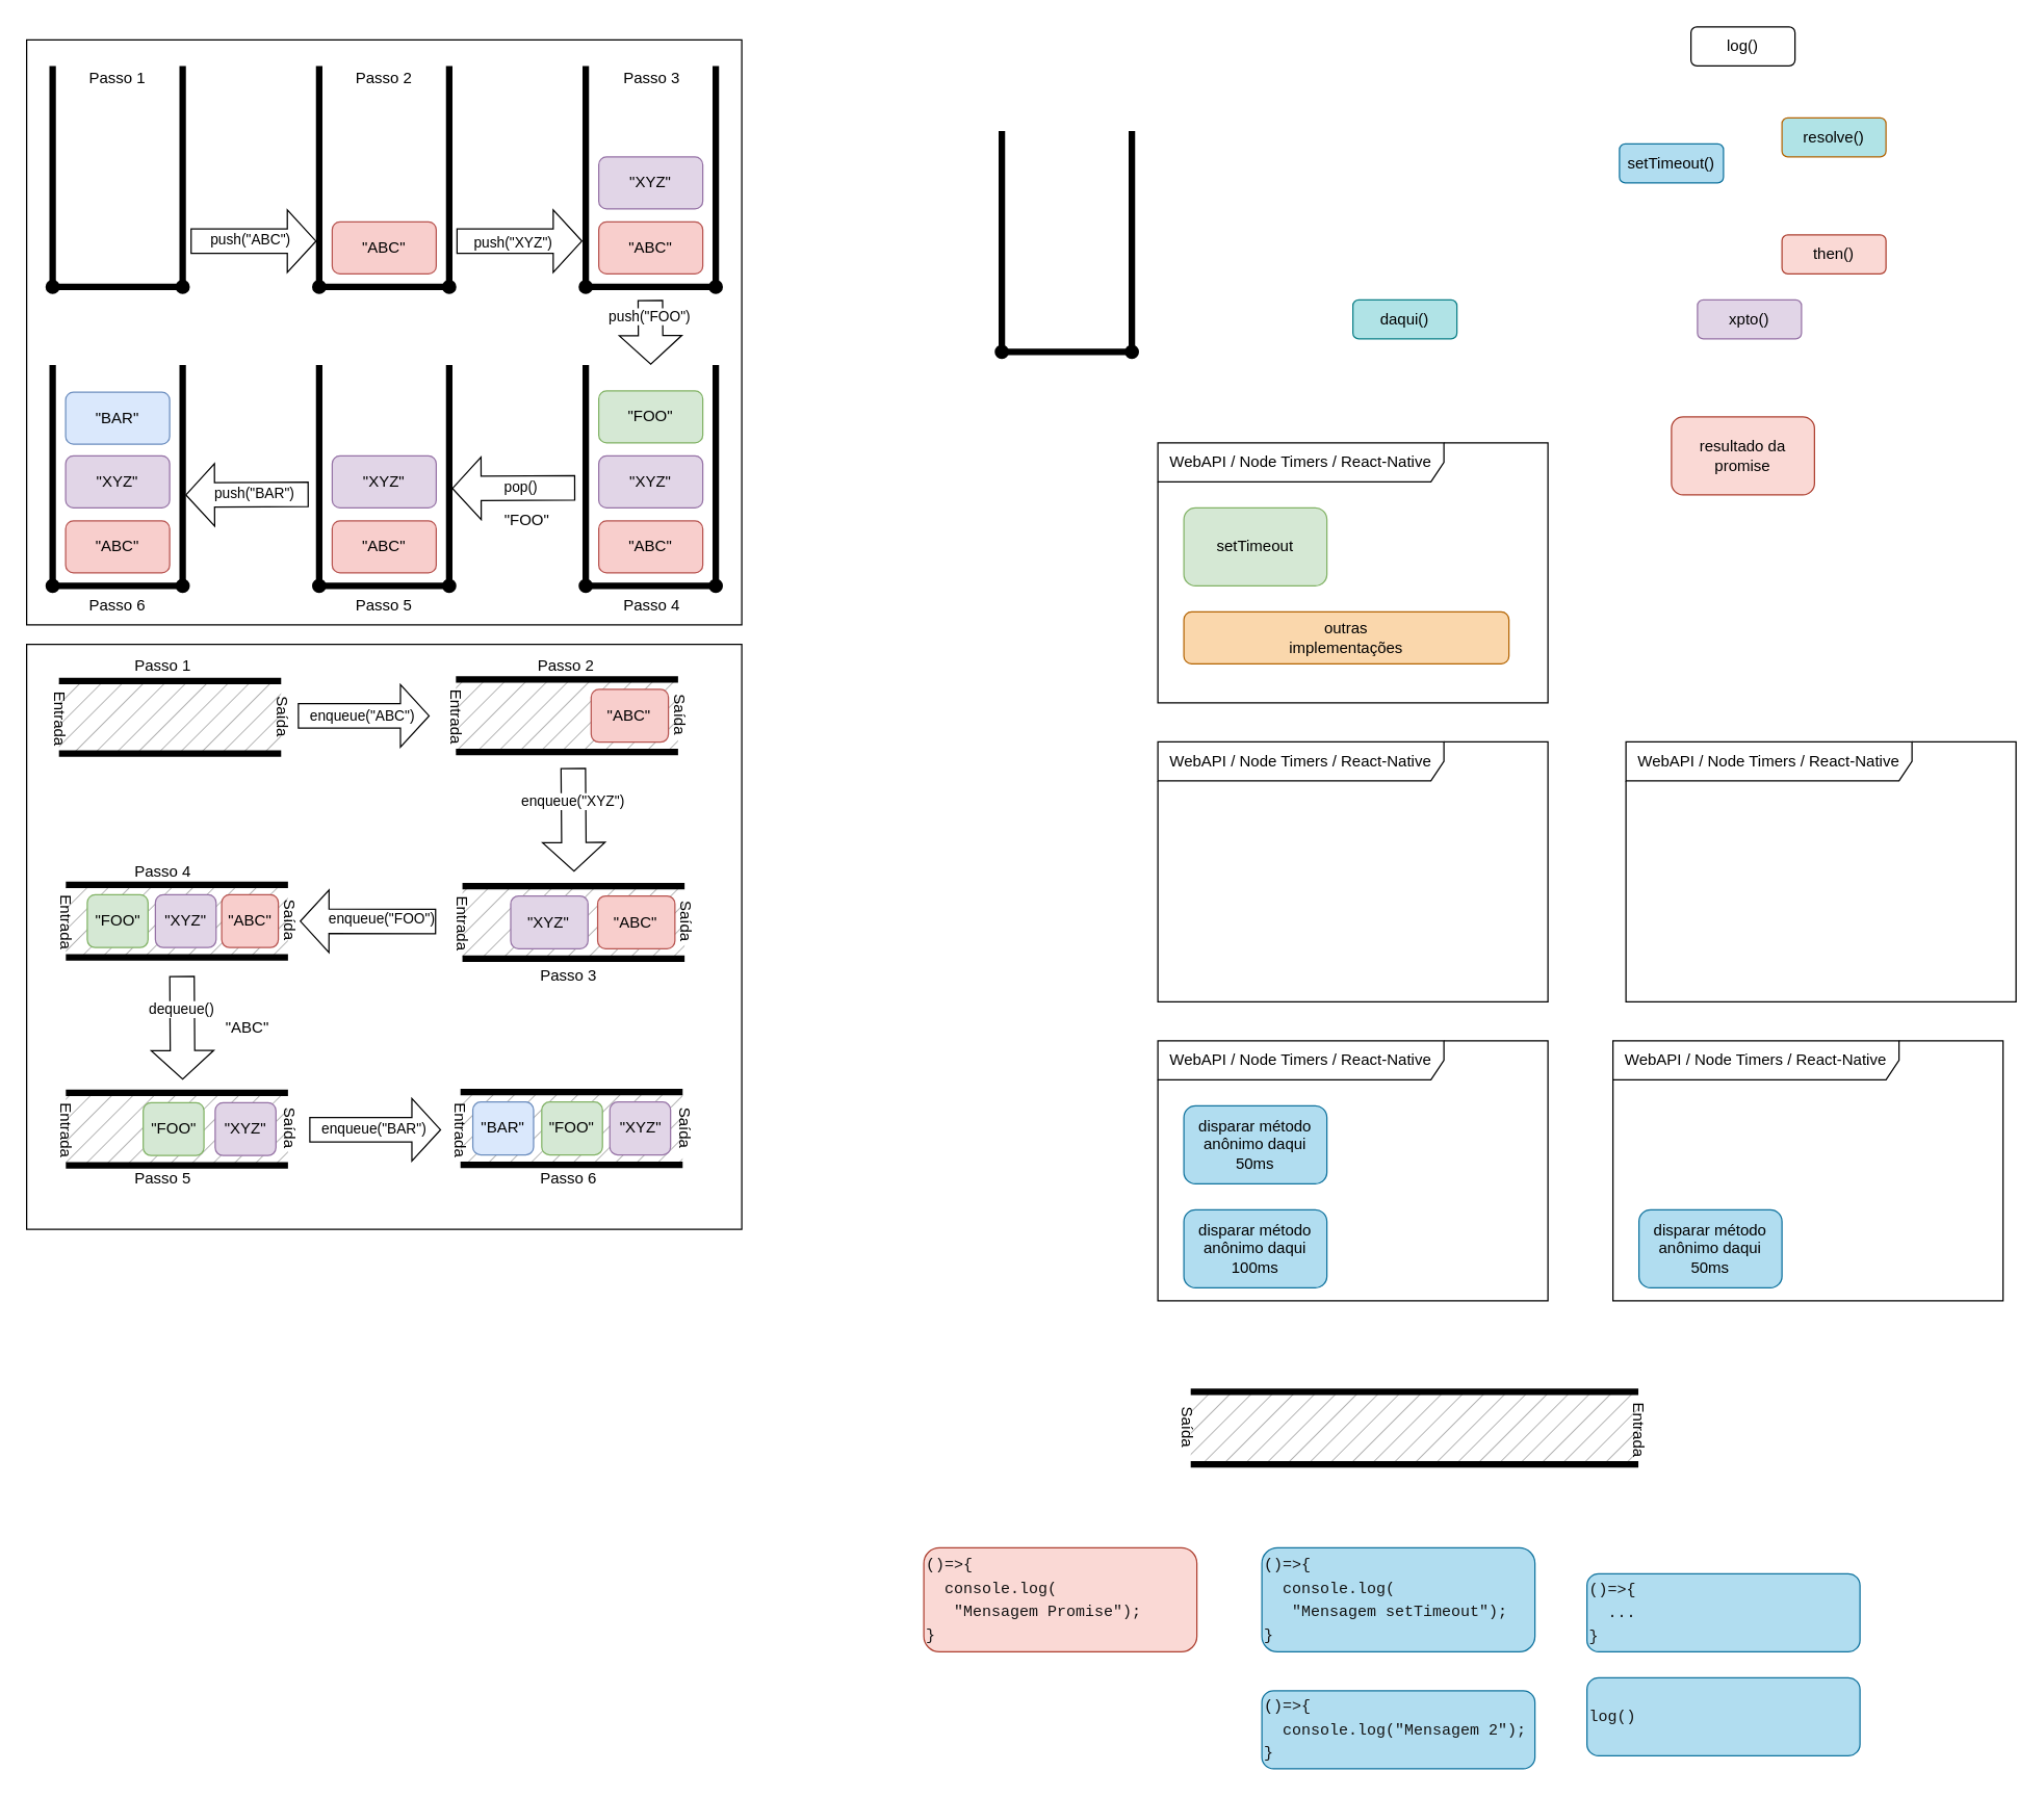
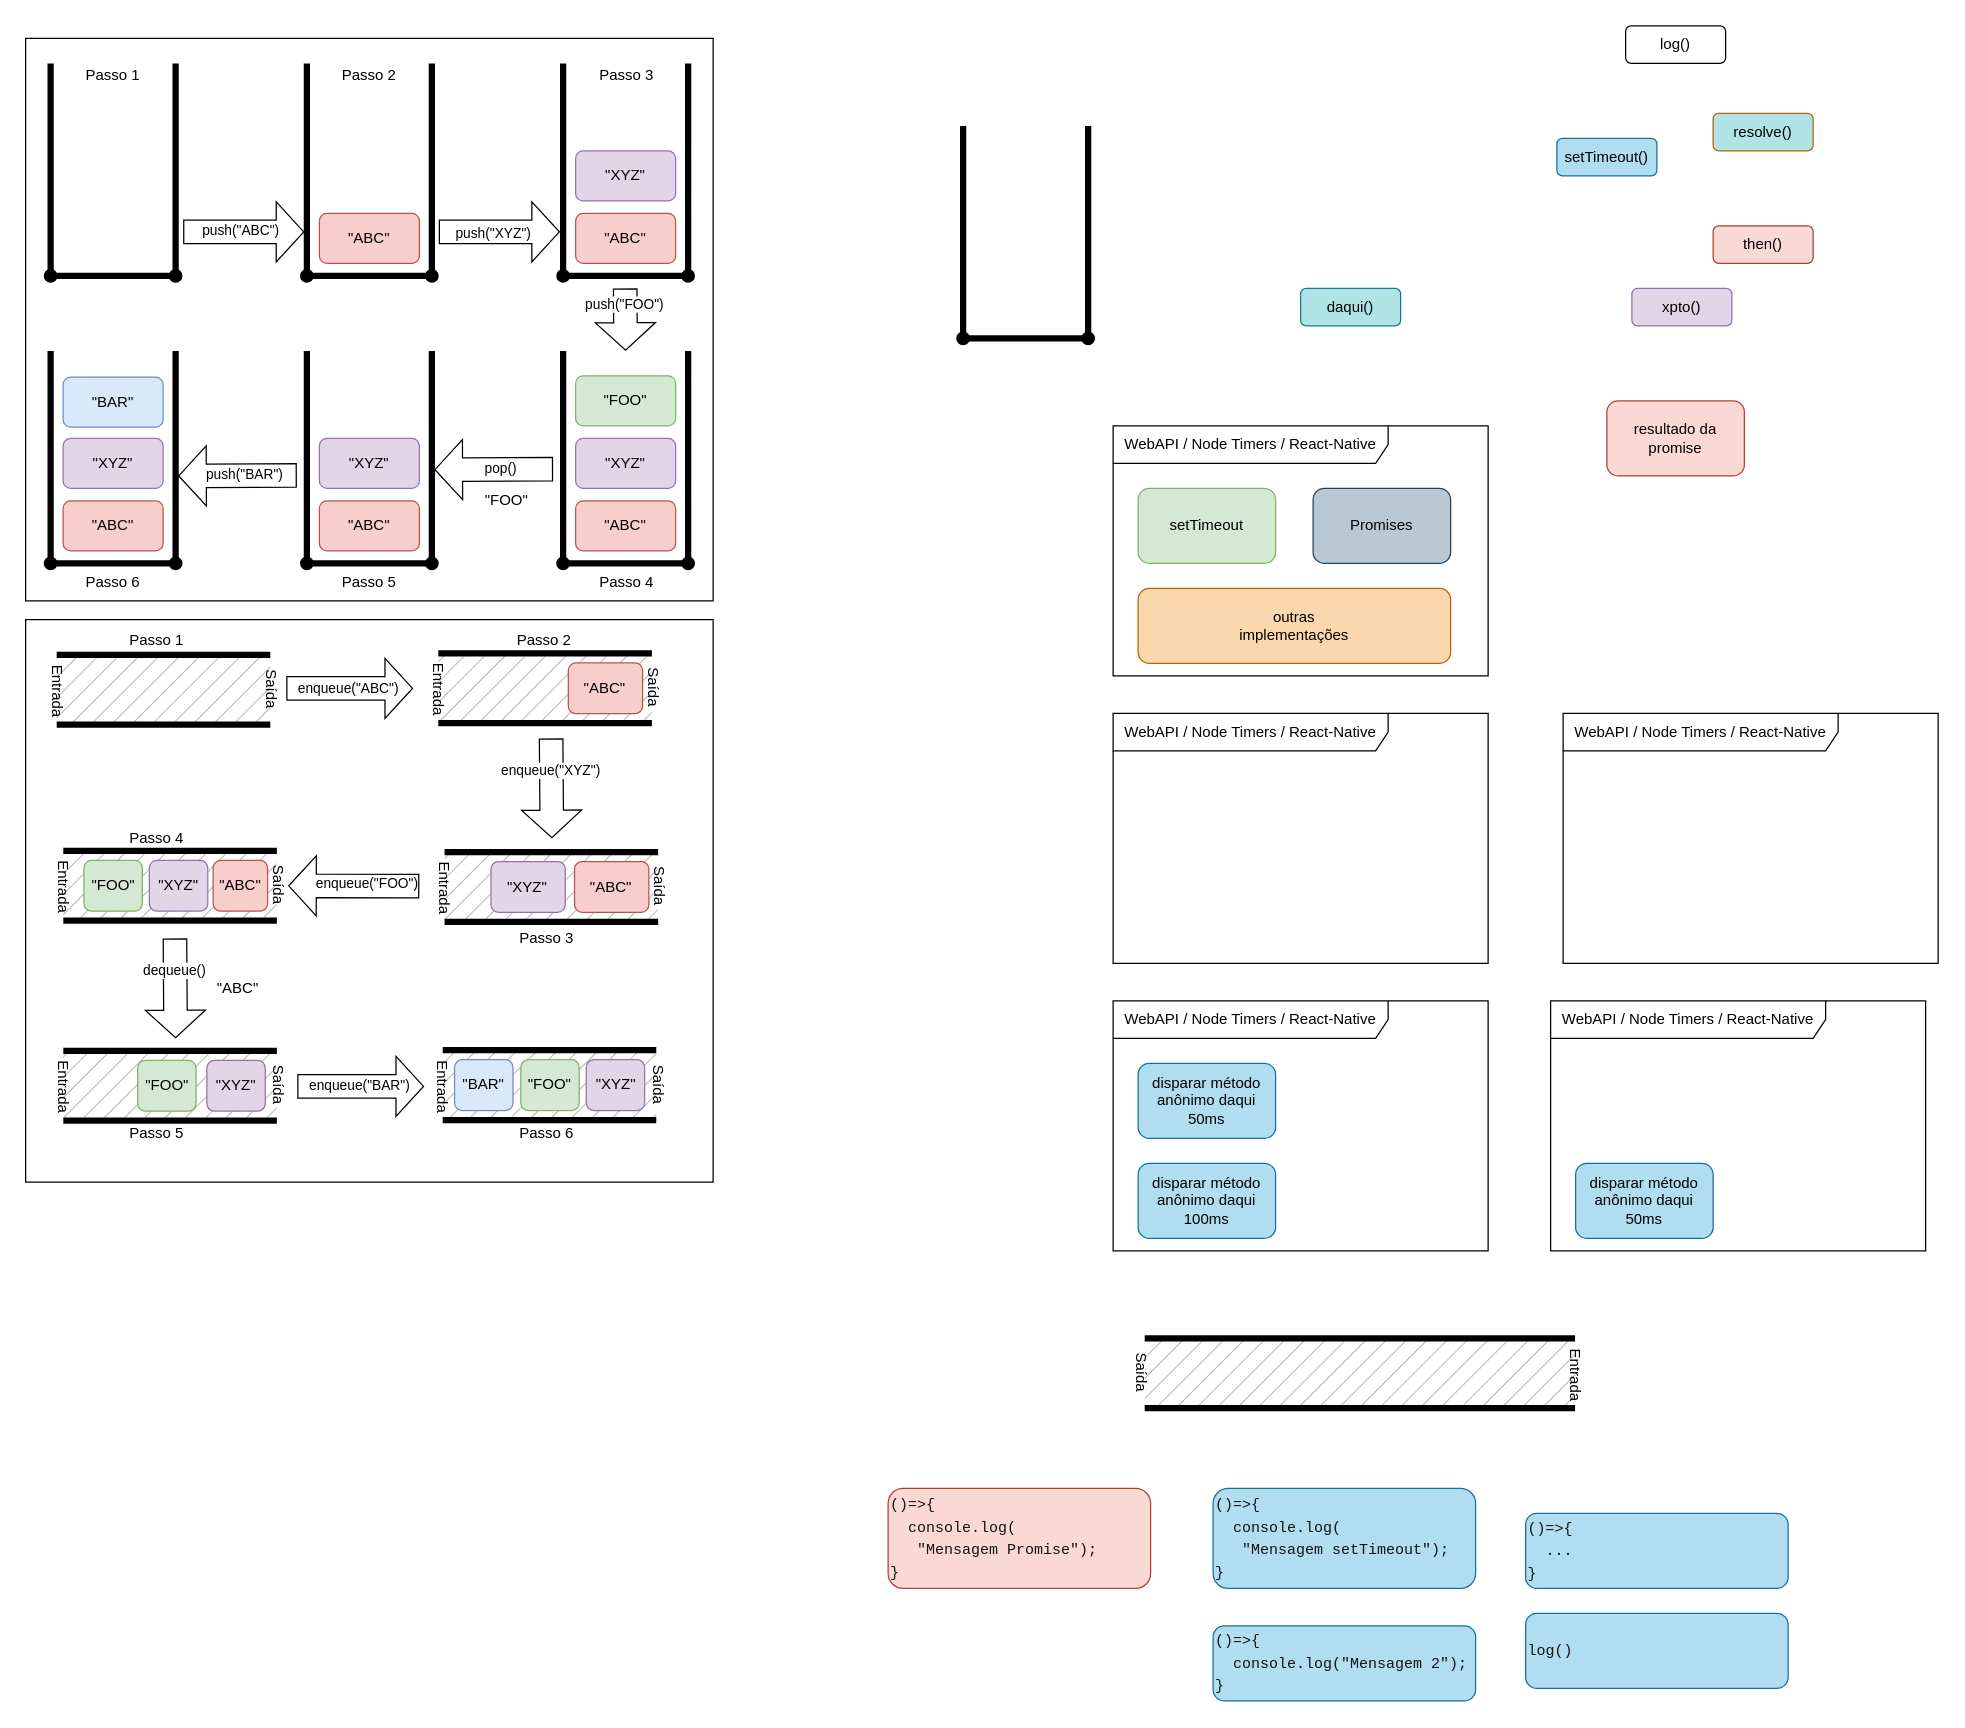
+ <mxCell id="135" value="Promises" style="rounded=1;whiteSpace=wrap;html=1;fillColor=#bac8d3;strokeColor=#23445d;" vertex="1" parent="1"><mxGeometry x="1050" y="390" width="110" height="60" as="geometry" /></mxCell>
- <mxCell id="133" value="outras&lt;br&gt;implementações" style="rounded=1;whiteSpace=wrap;html=1;fillColor=#fad7ac;strokeColor=#b46504;" vertex="1" parent="1"><mxGeometry x="910" y="470" width="250" height="40" as="geometry" /></mxCell>
+ <mxCell id="133" value="outras&lt;br&gt;implementações" style="rounded=1;whiteSpace=wrap;html=1;fillColor=#fad7ac;strokeColor=#b46504;" vertex="1" parent="1"><mxGeometry x="910" y="470" width="250" height="60" as="geometry" /></mxCell>
